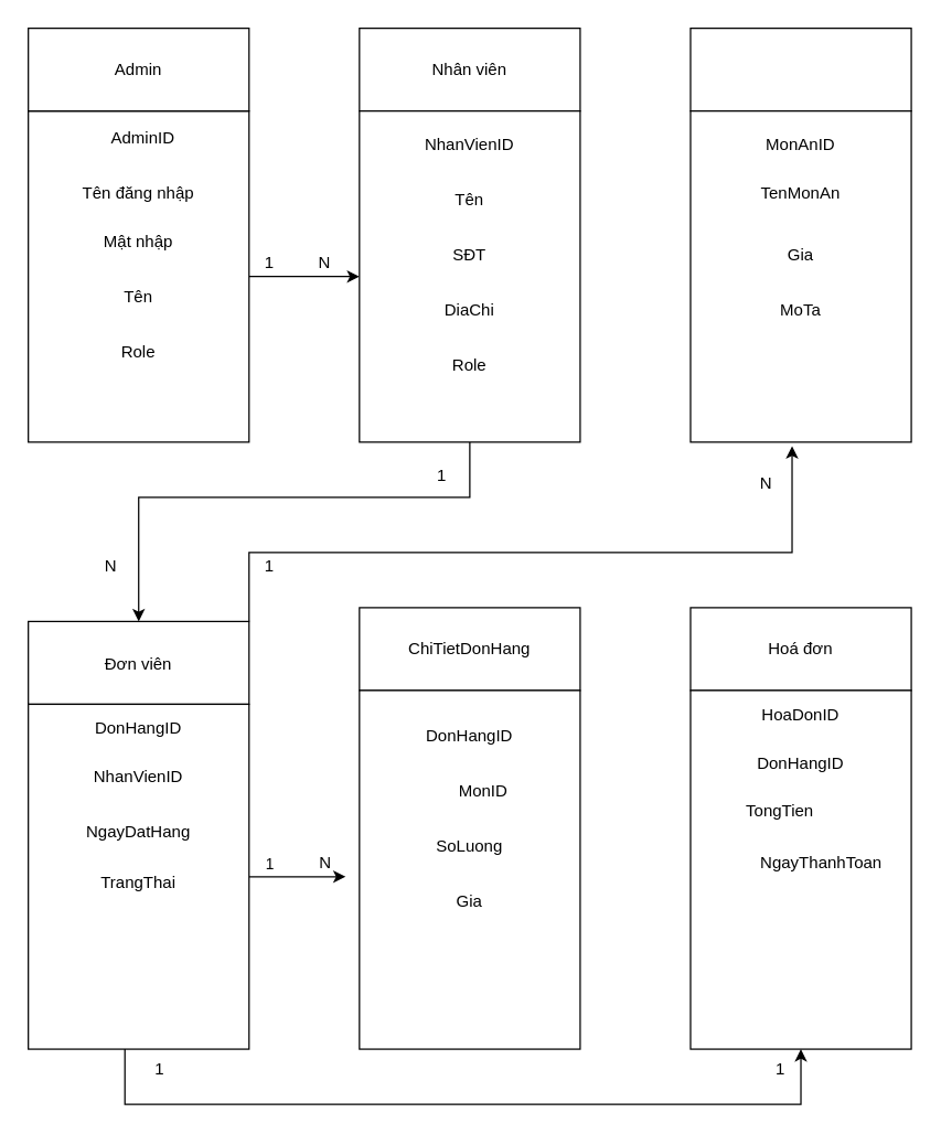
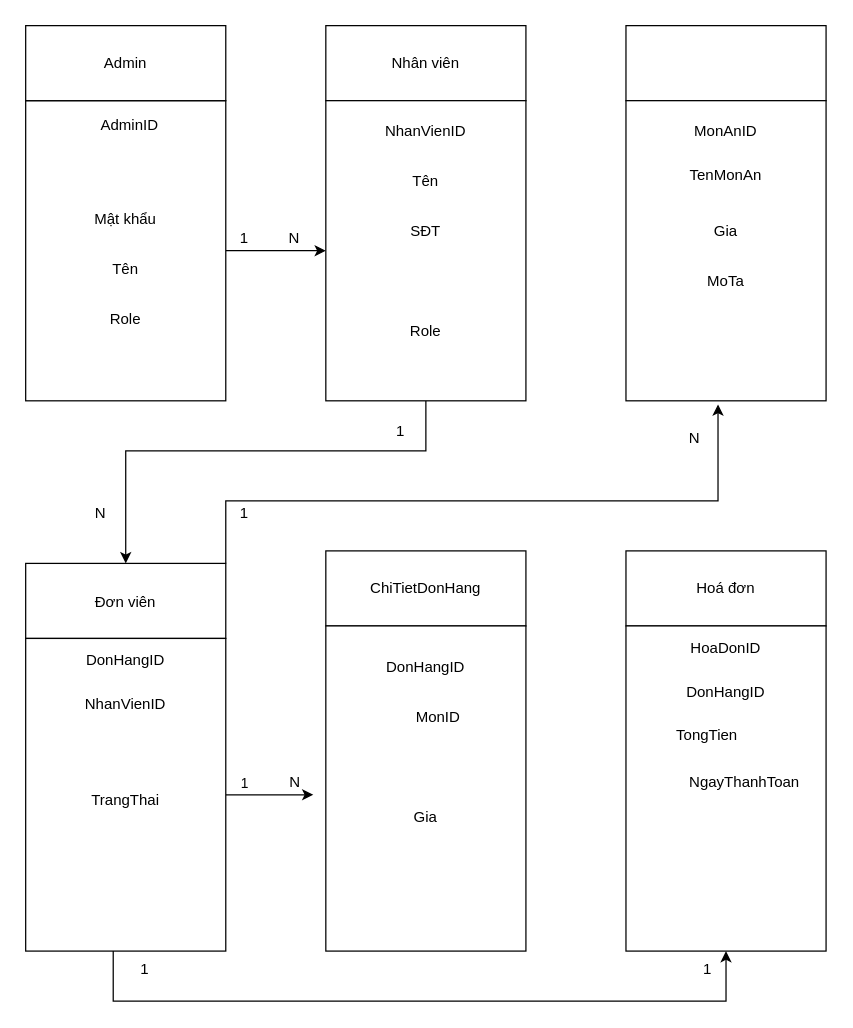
- <mxCell id="13" value="Tên đăng nhập" style="text;html=1;align=center;verticalAlign=middle;whiteSpace=wrap;rounded=0;" vertex="1" parent="1"><mxGeometry x="35" y="130" width="130" height="20" as="geometry" /></mxCell>
- <mxCell id="14" value="Mật nhập" style="text;html=1;align=center;verticalAlign=middle;whiteSpace=wrap;rounded=0;" vertex="1" parent="1"><mxGeometry x="35" y="160" width="130" height="30" as="geometry" /></mxCell>
+ <mxCell id="14" value="Mật khẩu" style="text;html=1;align=center;verticalAlign=middle;whiteSpace=wrap;rounded=0;" vertex="1" parent="1"><mxGeometry x="35" y="160" width="130" height="30" as="geometry" /></mxCell>
- <mxCell id="19" value="DiaChi" style="text;html=1;align=center;verticalAlign=middle;whiteSpace=wrap;rounded=0;" vertex="1" parent="1"><mxGeometry x="275" y="210" width="130" height="30" as="geometry" /></mxCell>
- <mxCell id="43" value="NgayDatHang" style="text;html=1;align=center;verticalAlign=middle;whiteSpace=wrap;rounded=0;" vertex="1" parent="34"><mxGeometry x="20" y="140" width="120" height="25" as="geometry" /></mxCell>
- <mxCell id="32" value="SoLuong" style="text;html=1;align=center;verticalAlign=middle;whiteSpace=wrap;rounded=0;" vertex="1" parent="26"><mxGeometry x="20" y="160" width="120" height="25" as="geometry" /></mxCell>
